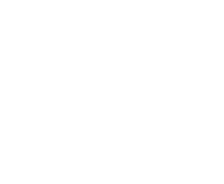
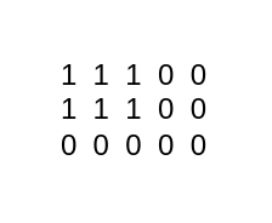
+ <mxCell id="2" value="1&amp;nbsp; 1&amp;nbsp; 1&amp;nbsp; 0&amp;nbsp; 0&lt;div&gt;1&amp;nbsp; 1&amp;nbsp; 1&amp;nbsp; 0&amp;nbsp; 0&lt;/div&gt;&lt;div&gt;0&amp;nbsp; 0&amp;nbsp; 0&amp;nbsp; 0&amp;nbsp; 0&lt;/div&gt;" style="text;strokeColor=none;align=center;fillColor=none;html=1;verticalAlign=middle;whiteSpace=wrap;rounded=0;shadow=0;" parent="1" vertex="1"><mxGeometry x="20" y="20" width="70" height="50" as="geometry" /></mxCell>
